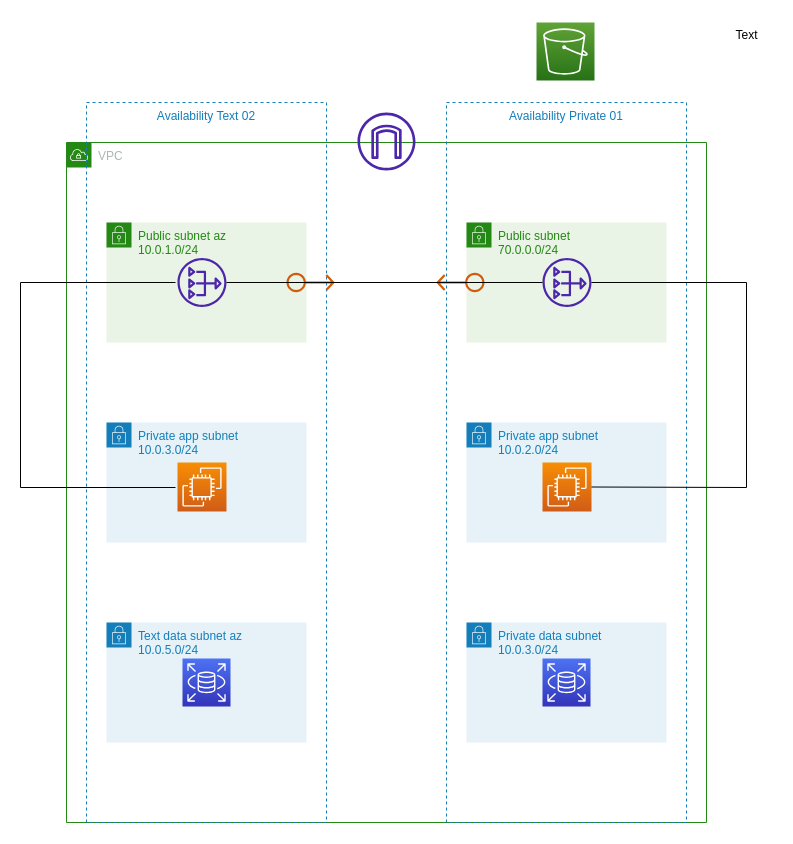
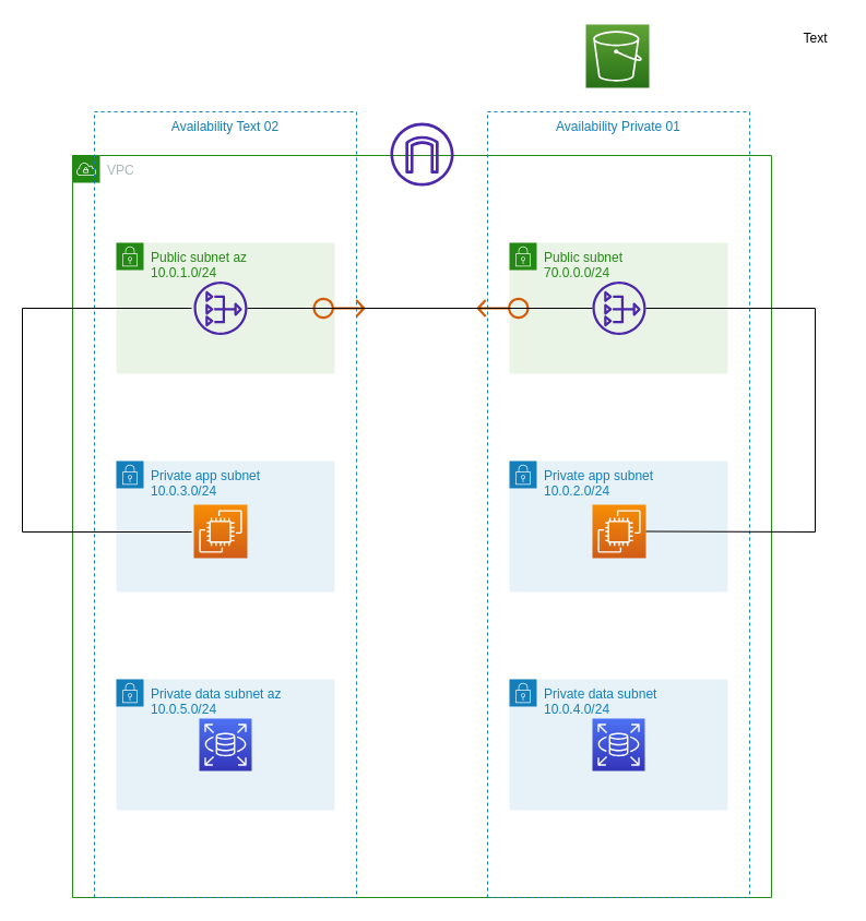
- <mxCell id="16" value="Text data subnet az&lt;br&gt;10.0.5.0/24" style="points=[[0,0],[0.25,0],[0.5,0],[0.75,0],[1,0],[1,0.25],[1,0.5],[1,0.75],[1,1],[0.75,1],[0.5,1],[0.25,1],[0,1],[0,0.75],[0,0.5],[0,0.25]];outlineConnect=0;gradientColor=none;html=1;whiteSpace=wrap;fontSize=12;fontStyle=0;container=1;pointerEvents=0;collapsible=0;recursiveResize=0;shape=mxgraph.aws4.group;grIcon=mxgraph.aws4.group_security_group;grStroke=0;strokeColor=#147EBA;fillColor=#E6F2F8;verticalAlign=top;align=left;spacingLeft=30;fontColor=#147EBA;dashed=0;" vertex="1" parent="3"><mxGeometry x="40" y="480" width="200" height="120" as="geometry" /></mxCell>
+ <mxCell id="16" value="Private data subnet az&lt;br&gt;10.0.5.0/24" style="points=[[0,0],[0.25,0],[0.5,0],[0.75,0],[1,0],[1,0.25],[1,0.5],[1,0.75],[1,1],[0.75,1],[0.5,1],[0.25,1],[0,1],[0,0.75],[0,0.5],[0,0.25]];outlineConnect=0;gradientColor=none;html=1;whiteSpace=wrap;fontSize=12;fontStyle=0;container=1;pointerEvents=0;collapsible=0;recursiveResize=0;shape=mxgraph.aws4.group;grIcon=mxgraph.aws4.group_security_group;grStroke=0;strokeColor=#147EBA;fillColor=#E6F2F8;verticalAlign=top;align=left;spacingLeft=30;fontColor=#147EBA;dashed=0;" vertex="1" parent="3"><mxGeometry x="40" y="480" width="200" height="120" as="geometry" /></mxCell>
- <mxCell id="18" value="Private data subnet&lt;br&gt;10.0.3.0/24" style="points=[[0,0],[0.25,0],[0.5,0],[0.75,0],[1,0],[1,0.25],[1,0.5],[1,0.75],[1,1],[0.75,1],[0.5,1],[0.25,1],[0,1],[0,0.75],[0,0.5],[0,0.25]];outlineConnect=0;gradientColor=none;html=1;whiteSpace=wrap;fontSize=12;fontStyle=0;container=1;pointerEvents=0;collapsible=0;recursiveResize=0;shape=mxgraph.aws4.group;grIcon=mxgraph.aws4.group_security_group;grStroke=0;strokeColor=#147EBA;fillColor=#E6F2F8;verticalAlign=top;align=left;spacingLeft=30;fontColor=#147EBA;dashed=0;" vertex="1" parent="3"><mxGeometry x="400" y="480" width="200" height="120" as="geometry" /></mxCell>
+ <mxCell id="18" value="Private data subnet&lt;br&gt;10.0.4.0/24" style="points=[[0,0],[0.25,0],[0.5,0],[0.75,0],[1,0],[1,0.25],[1,0.5],[1,0.75],[1,1],[0.75,1],[0.5,1],[0.25,1],[0,1],[0,0.75],[0,0.5],[0,0.25]];outlineConnect=0;gradientColor=none;html=1;whiteSpace=wrap;fontSize=12;fontStyle=0;container=1;pointerEvents=0;collapsible=0;recursiveResize=0;shape=mxgraph.aws4.group;grIcon=mxgraph.aws4.group_security_group;grStroke=0;strokeColor=#147EBA;fillColor=#E6F2F8;verticalAlign=top;align=left;spacingLeft=30;fontColor=#147EBA;dashed=0;" vertex="1" parent="3"><mxGeometry x="400" y="480" width="200" height="120" as="geometry" /></mxCell>
